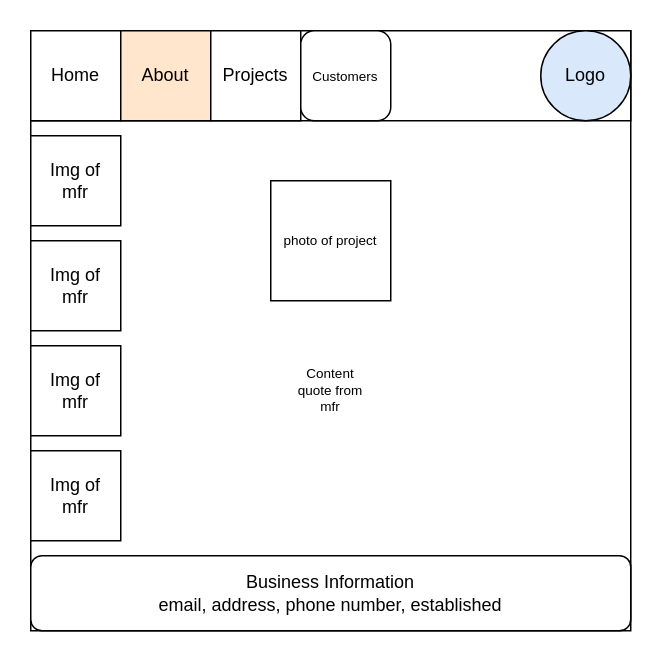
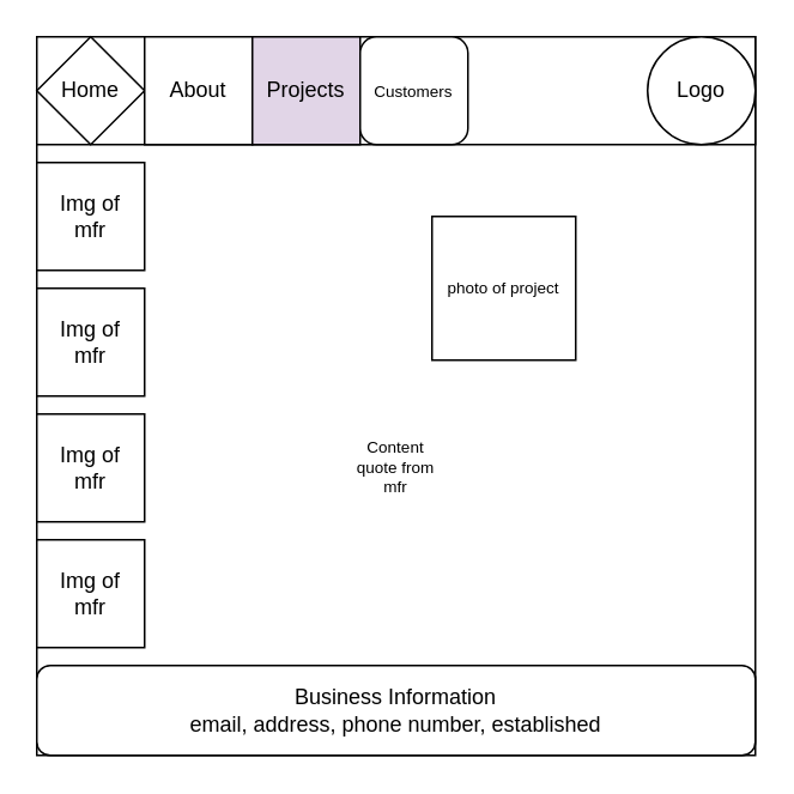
- <mxCell id="6" value="Home" style="whiteSpace=wrap;html=1;aspect=fixed;" vertex="1" parent="1"><mxGeometry x="20" y="20" width="60" height="60" as="geometry" /></mxCell>
+ <mxCell id="6" value="Home" style="rhombus;whiteSpace=wrap;html=1;aspect=fixed;" vertex="1" parent="1"><mxGeometry x="20" y="20" width="60" height="60" as="geometry" /></mxCell>
- <mxCell id="7" value="About" style="whiteSpace=wrap;html=1;aspect=fixed;fillColor=#ffe6cc;" vertex="1" parent="1"><mxGeometry x="80" y="20" width="60" height="60" as="geometry" /></mxCell>
+ <mxCell id="7" value="About" style="whiteSpace=wrap;html=1;aspect=fixed;" vertex="1" parent="1"><mxGeometry x="80" y="20" width="60" height="60" as="geometry" /></mxCell>
- <mxCell id="8" value="Projects" style="whiteSpace=wrap;html=1;aspect=fixed;" vertex="1" parent="1"><mxGeometry x="140" y="20" width="60" height="60" as="geometry" /></mxCell>
+ <mxCell id="8" value="Projects" style="whiteSpace=wrap;html=1;aspect=fixed;fillColor=#e1d5e7;" vertex="1" parent="1"><mxGeometry x="140" y="20" width="60" height="60" as="geometry" /></mxCell>
- <mxCell id="5" value="Logo" style="ellipse;whiteSpace=wrap;html=1;aspect=fixed;fillColor=#dae8fc;" vertex="1" parent="1"><mxGeometry x="360" y="20" width="60" height="60" as="geometry" /></mxCell>
+ <mxCell id="5" value="Logo" style="ellipse;whiteSpace=wrap;html=1;aspect=fixed;" vertex="1" parent="1"><mxGeometry x="360" y="20" width="60" height="60" as="geometry" /></mxCell>
- <mxCell id="14" value="photo of project" style="whiteSpace=wrap;html=1;aspect=fixed;fontSize=9;" vertex="1" parent="1"><mxGeometry x="180" y="120" width="80" height="80" as="geometry" /></mxCell>
+ <mxCell id="14" value="photo of project" style="whiteSpace=wrap;html=1;aspect=fixed;fontSize=9;" vertex="1" parent="1"><mxGeometry x="240" y="120" width="80" height="80" as="geometry" /></mxCell>
